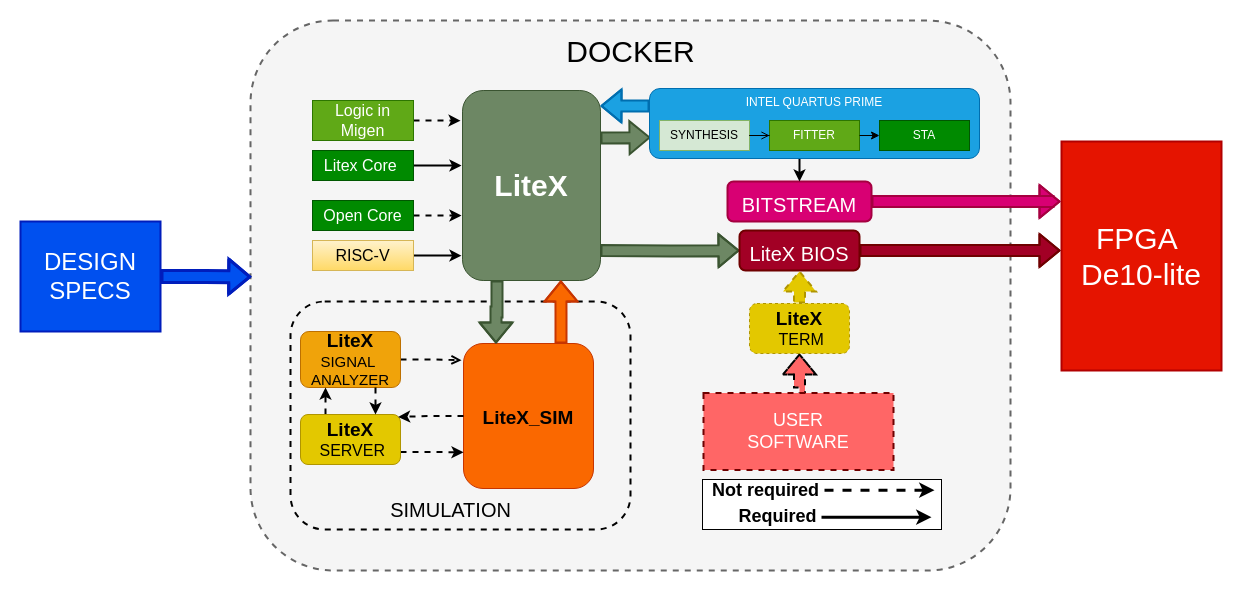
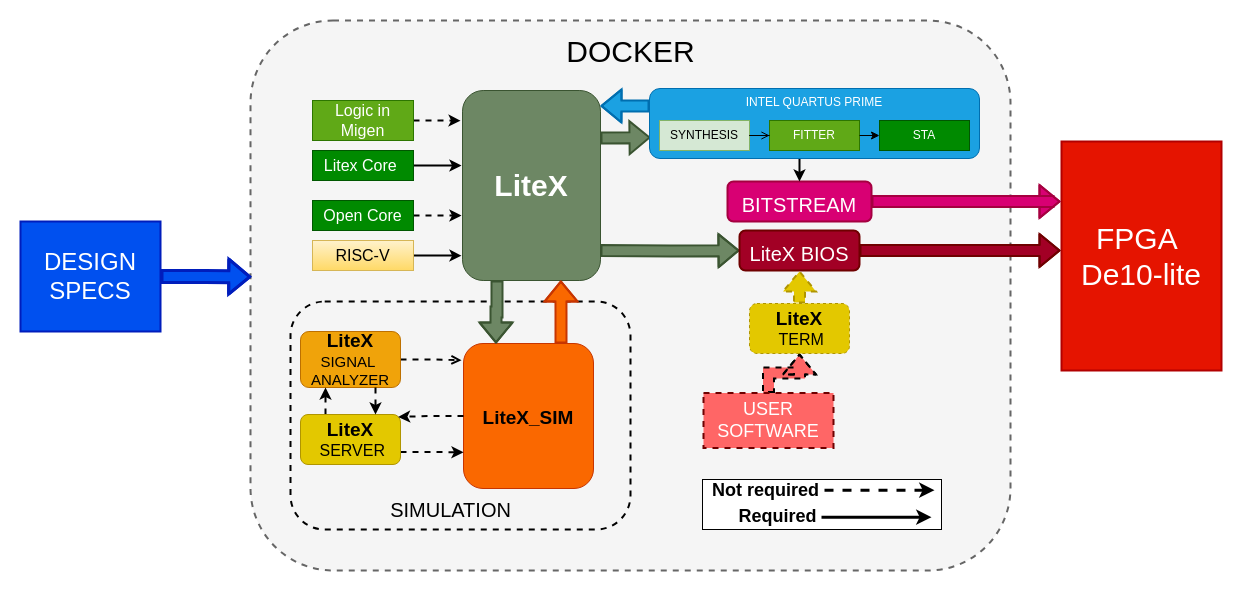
- <mxCell id="38" value="USER&lt;br&gt;SOFTWARE" style="rounded=0;whiteSpace=wrap;html=1;fontSize=18;strokeWidth=2;dashed=1;fillColor=#FF6666;fontColor=#ffffff;strokeColor=#6F0000;" vertex="1" parent="1"><mxGeometry x="703" y="392.5" width="190" height="77" as="geometry" /></mxCell>
+ <mxCell id="38" value="USER&lt;br&gt;SOFTWARE" style="rounded=0;whiteSpace=wrap;html=1;fontSize=18;strokeWidth=2;dashed=1;fillColor=#FF6666;fontColor=#ffffff;strokeColor=#6F0000;" vertex="1" parent="1"><mxGeometry x="703" y="392.5" width="130" height="55" as="geometry" /></mxCell>
